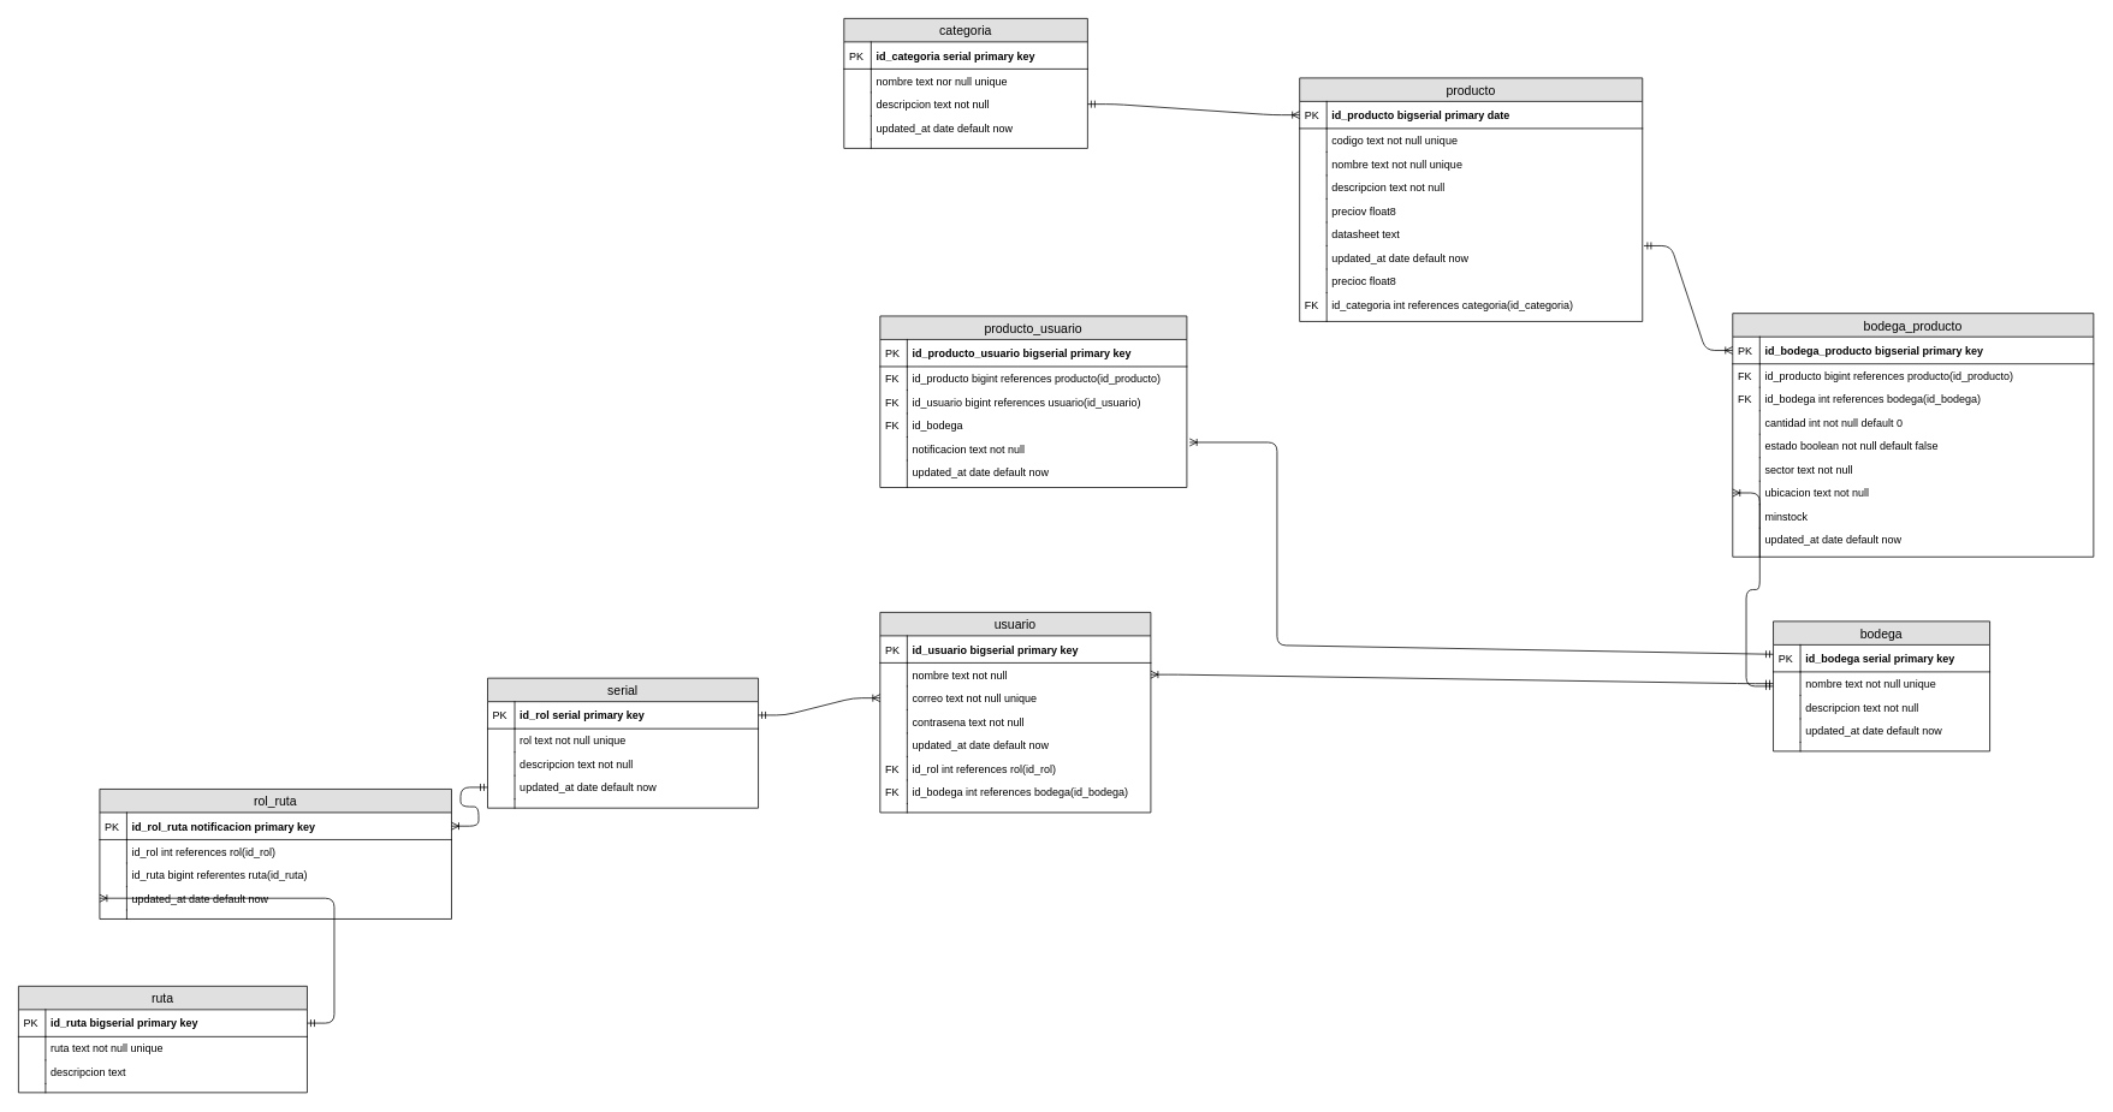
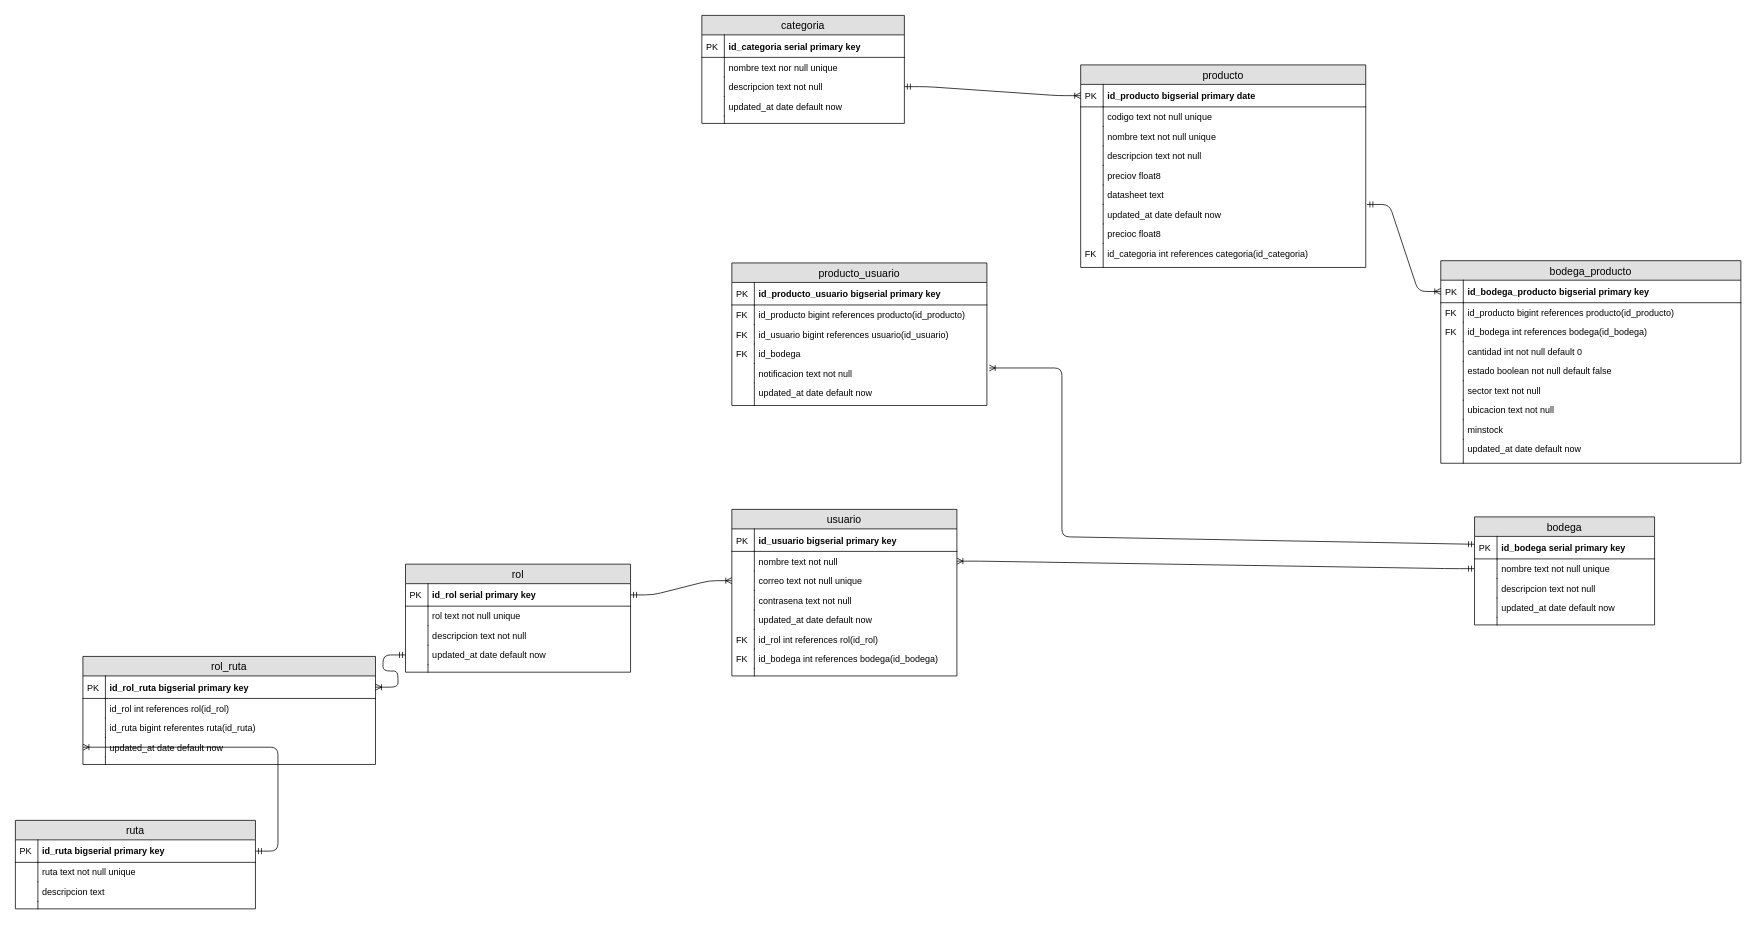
- <mxCell id="125" value="" style="edgeStyle=entityRelationEdgeStyle;fontSize=12;html=1;endArrow=ERoneToMany;startArrow=ERmandOne;entryX=0;entryY=0.5;entryDx=0;entryDy=0;" parent="1" source="21" target="45" edge="1"><mxGeometry width="100" height="100" relative="1" as="geometry"><mxPoint x="1800" y="703" as="sourcePoint" /><mxPoint x="1900" y="603" as="targetPoint" /></mxGeometry></mxCell>
- <mxCell id="79" value="serial" style="swimlane;fontStyle=0;childLayout=stackLayout;horizontal=1;startSize=26;fillColor=#e0e0e0;horizontalStack=0;resizeParent=1;resizeParentMax=0;resizeLast=0;collapsible=1;marginBottom=0;swimlaneFillColor=#ffffff;align=center;fontSize=14;" parent="1" vertex="1"><mxGeometry x="540" y="751.5" width="300" height="144" as="geometry" /></mxCell>
+ <mxCell id="79" value="rol" style="swimlane;fontStyle=0;childLayout=stackLayout;horizontal=1;startSize=26;fillColor=#e0e0e0;horizontalStack=0;resizeParent=1;resizeParentMax=0;resizeLast=0;collapsible=1;marginBottom=0;swimlaneFillColor=#ffffff;align=center;fontSize=14;" parent="1" vertex="1"><mxGeometry x="540" y="751.5" width="300" height="144" as="geometry" /></mxCell>
- <mxCell id="100" value="id_rol_ruta notificacion primary key" style="shape=partialRectangle;top=0;left=0;right=0;bottom=1;align=left;verticalAlign=middle;fillColor=none;spacingLeft=34;spacingRight=4;overflow=hidden;rotatable=0;points=[[0,0.5],[1,0.5]];portConstraint=eastwest;dropTarget=0;fontStyle=1;fontSize=12;" parent="99" vertex="1"><mxGeometry y="26" width="390" height="30" as="geometry" /></mxCell>
+ <mxCell id="100" value="id_rol_ruta bigserial primary key" style="shape=partialRectangle;top=0;left=0;right=0;bottom=1;align=left;verticalAlign=middle;fillColor=none;spacingLeft=34;spacingRight=4;overflow=hidden;rotatable=0;points=[[0,0.5],[1,0.5]];portConstraint=eastwest;dropTarget=0;fontStyle=1;fontSize=12;" parent="99" vertex="1"><mxGeometry y="26" width="390" height="30" as="geometry" /></mxCell>
